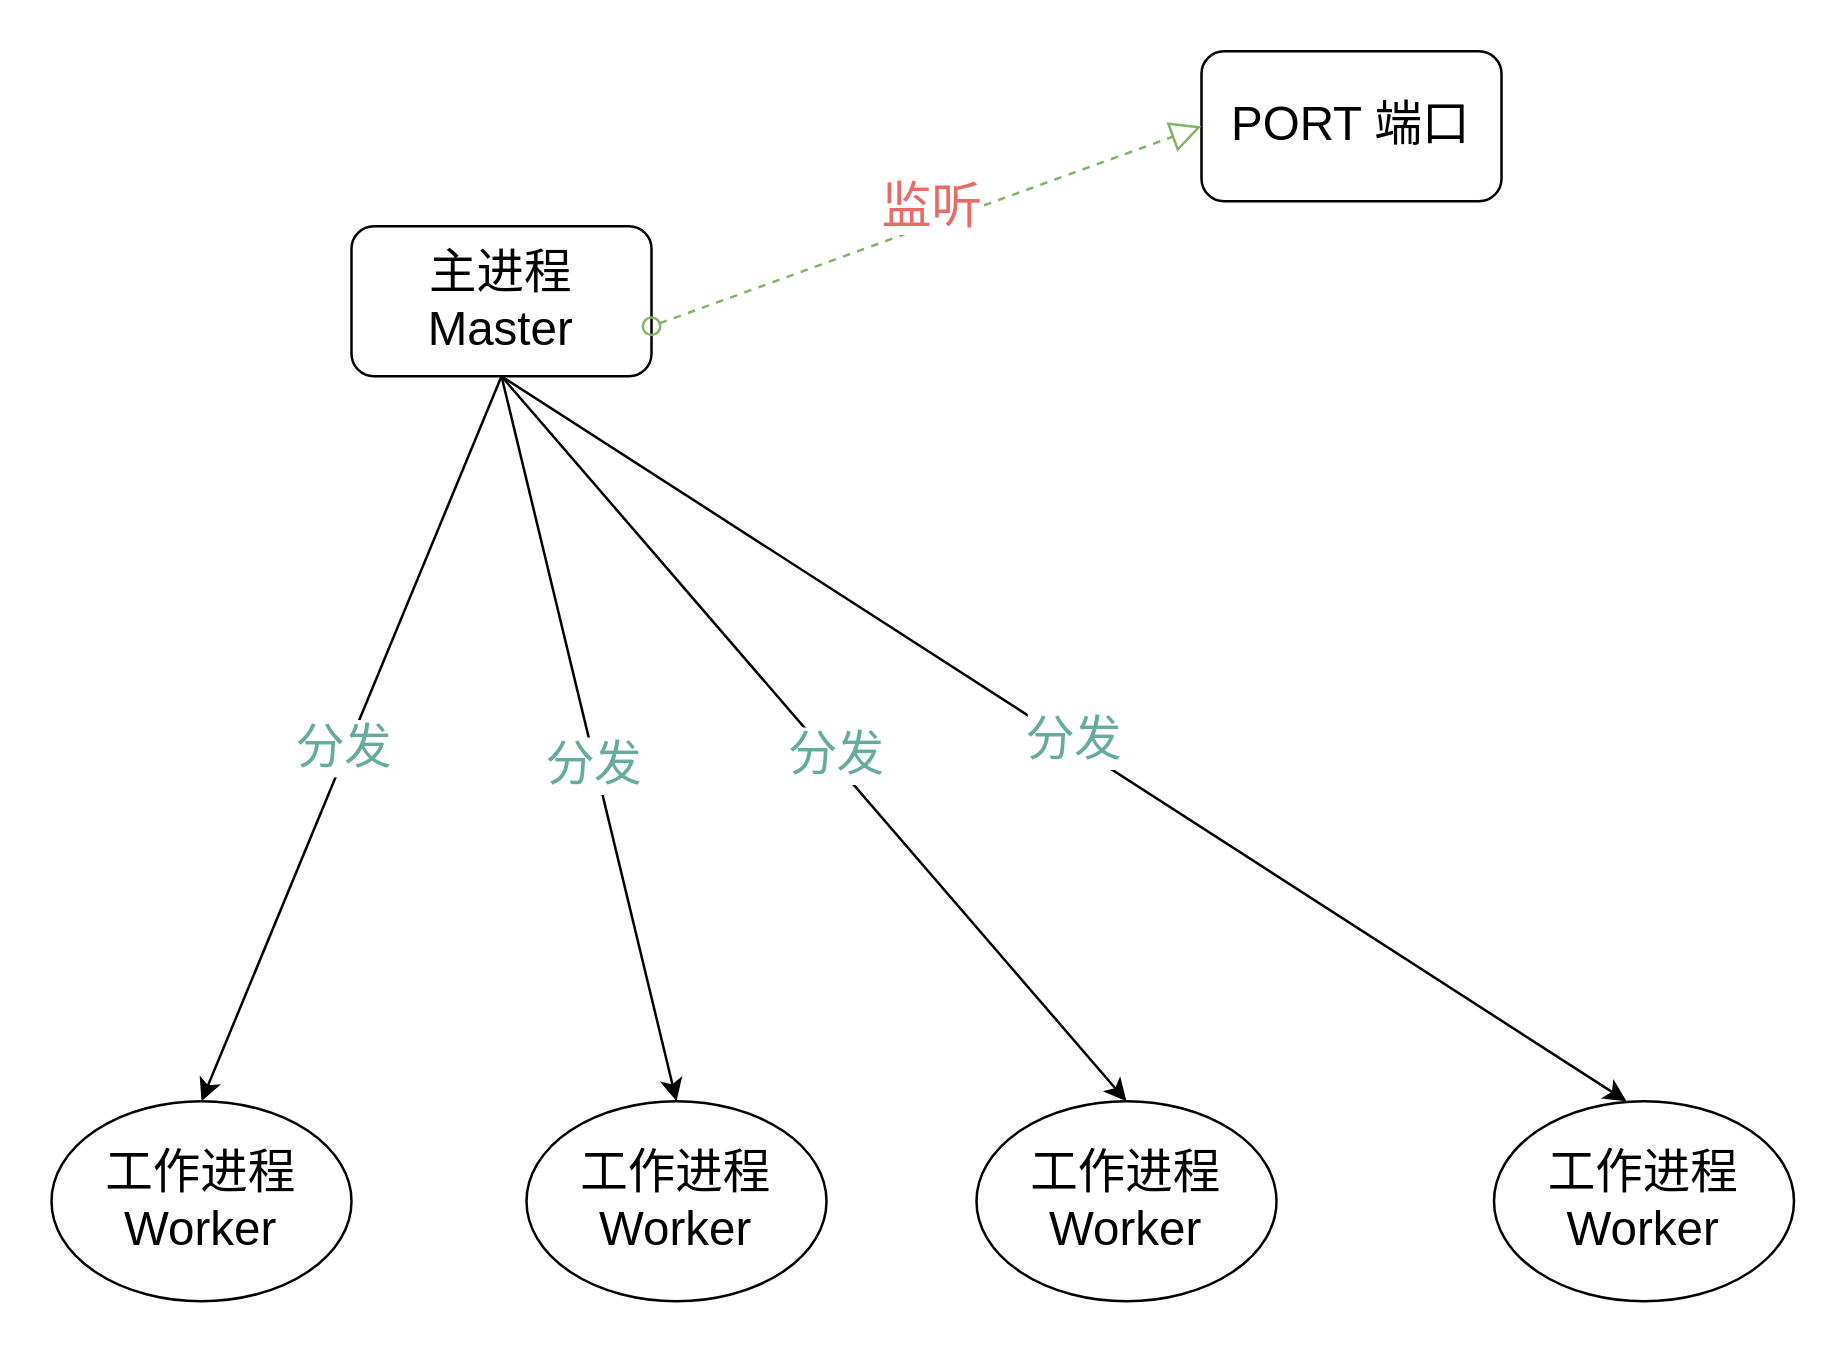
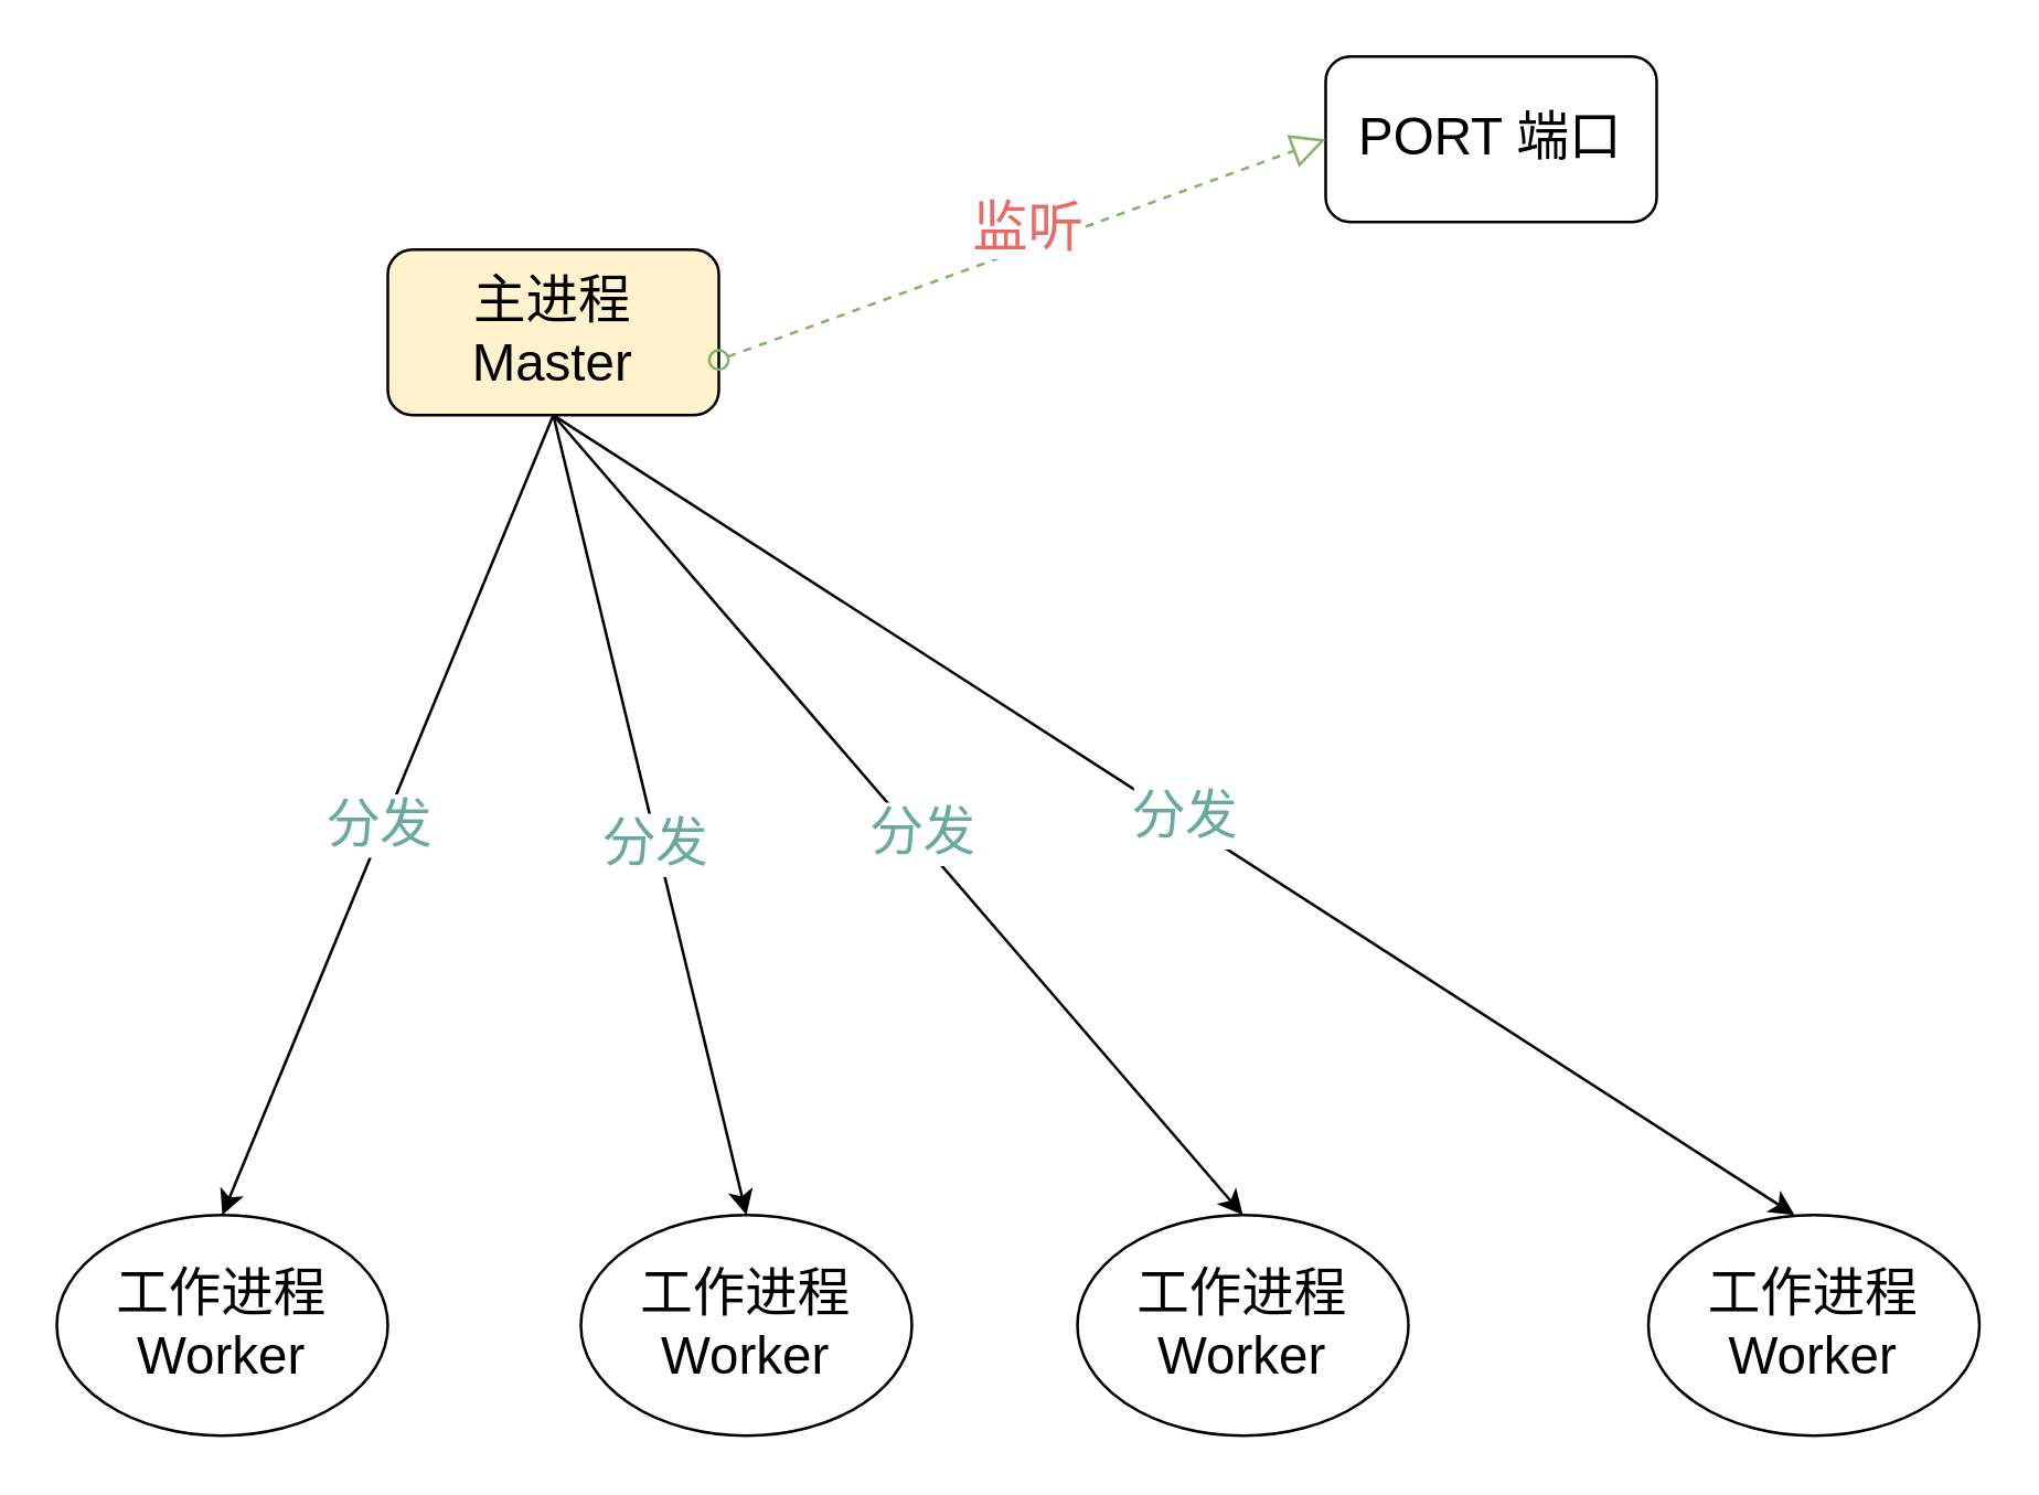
- <mxCell id="2" value="主进程 Master" style="rounded=1;whiteSpace=wrap;html=1;fontSize=19;" parent="1" vertex="1"><mxGeometry x="140" y="90" width="120" height="60" as="geometry" /></mxCell>
+ <mxCell id="2" value="主进程 Master" style="rounded=1;whiteSpace=wrap;html=1;fontSize=19;fillColor=#fff2cc;" parent="1" vertex="1"><mxGeometry x="140" y="90" width="120" height="60" as="geometry" /></mxCell>
